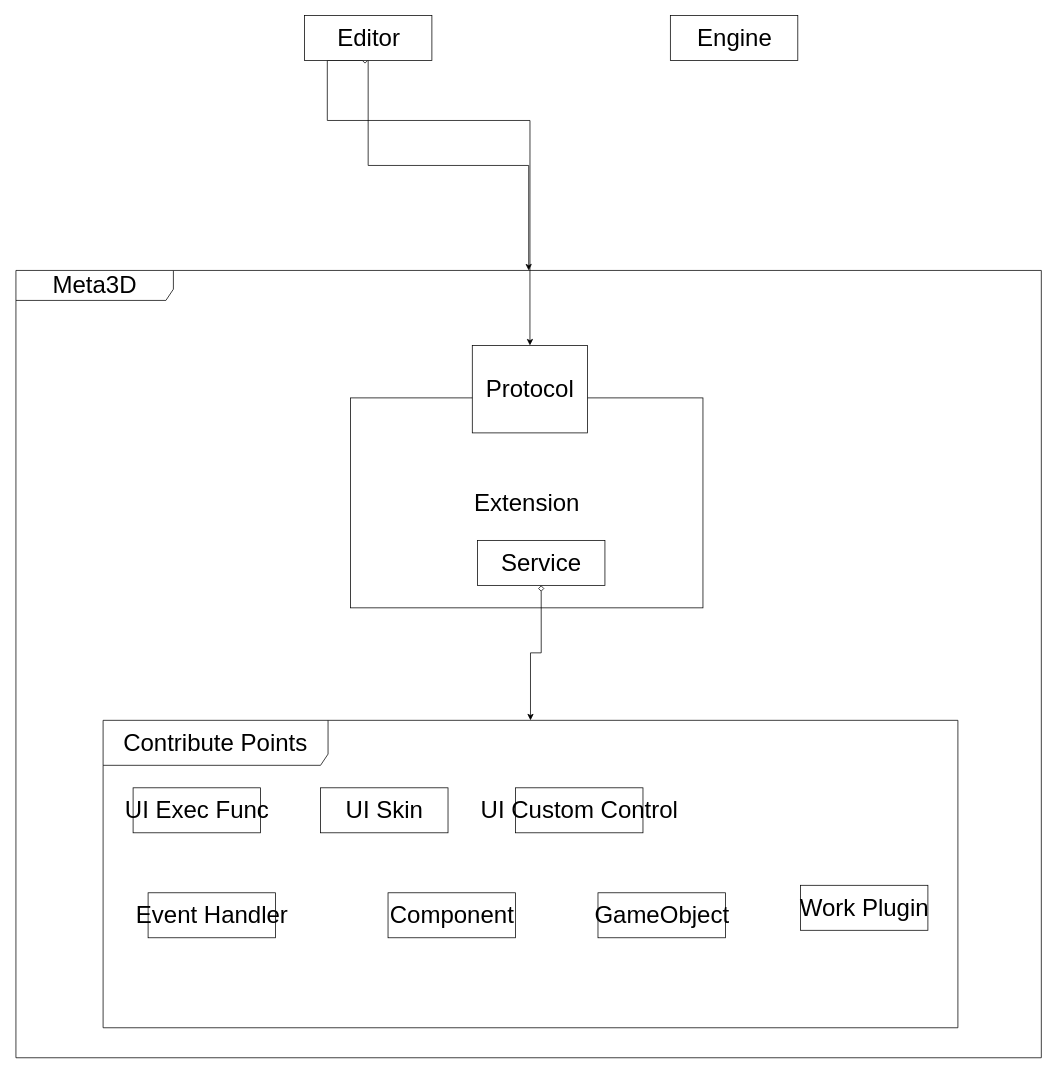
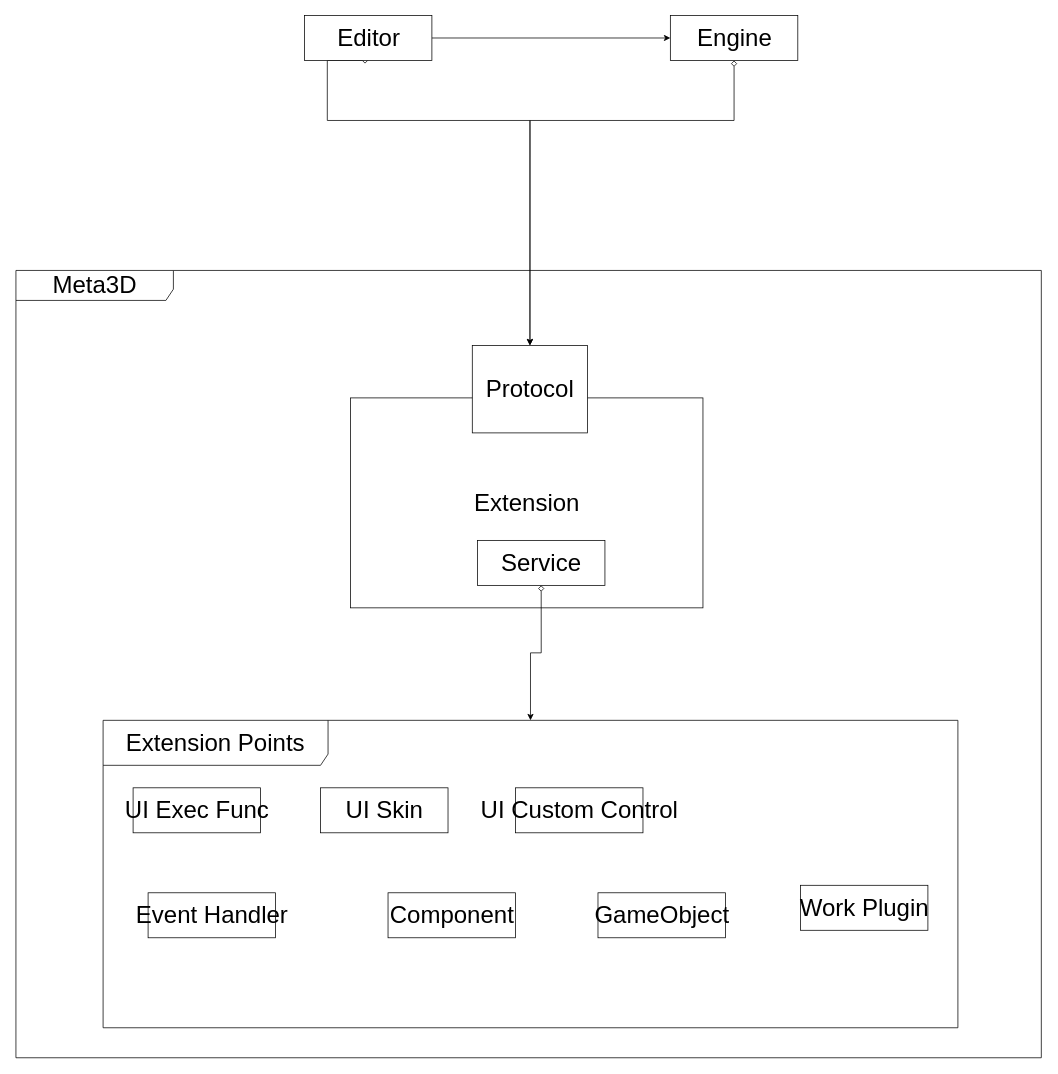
+ <mxCell id="19" style="edgeStyle=orthogonalEdgeStyle;rounded=0;orthogonalLoop=1;jettySize=auto;html=1;entryX=0.5;entryY=0;entryDx=0;entryDy=0;startArrow=diamond;startFill=0;endArrow=classic;endFill=1;exitX=0.5;exitY=1;exitDx=0;exitDy=0;" parent="1" source="20" target="5" edge="1"><mxGeometry relative="1" as="geometry"><Array as="points"><mxPoint x="979" y="160" /><mxPoint x="707" y="160" /></Array></mxGeometry></mxCell>
- <mxCell id="17" style="edgeStyle=orthogonalEdgeStyle;rounded=0;orthogonalLoop=1;jettySize=auto;html=1;startArrow=none;startFill=0;endArrow=classic;endFill=1;" parent="1" source="18" target="2" edge="1"><mxGeometry relative="1" as="geometry" /></mxCell>
+ <mxCell id="17" style="edgeStyle=orthogonalEdgeStyle;rounded=0;orthogonalLoop=1;jettySize=auto;html=1;startArrow=none;startFill=0;endArrow=classic;endFill=1;" parent="1" source="18" target="20" edge="1"><mxGeometry relative="1" as="geometry" /></mxCell>
- <mxCell id="15" value="&lt;font style=&quot;font-size: 32px&quot;&gt;Contribute Points&lt;/font&gt;" style="shape=umlFrame;whiteSpace=wrap;html=1;width=300;height=60;fontSize=32;" parent="1" vertex="1"><mxGeometry x="137" y="960" width="1140" height="410" as="geometry" /></mxCell>
+ <mxCell id="15" value="&lt;font style=&quot;font-size: 32px&quot;&gt;Extension Points&lt;/font&gt;" style="shape=umlFrame;whiteSpace=wrap;html=1;width=300;height=60;fontSize=32;" parent="1" vertex="1"><mxGeometry x="137" y="960" width="1140" height="410" as="geometry" /></mxCell>
